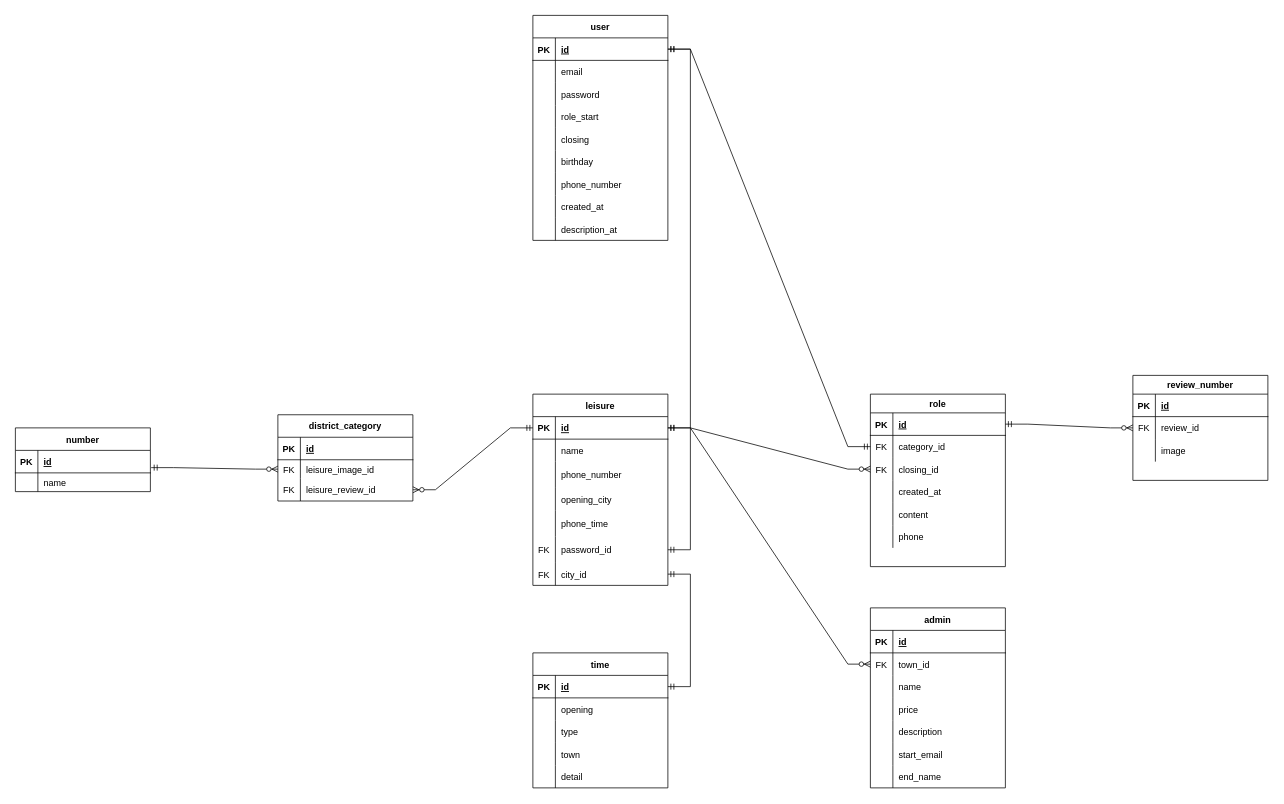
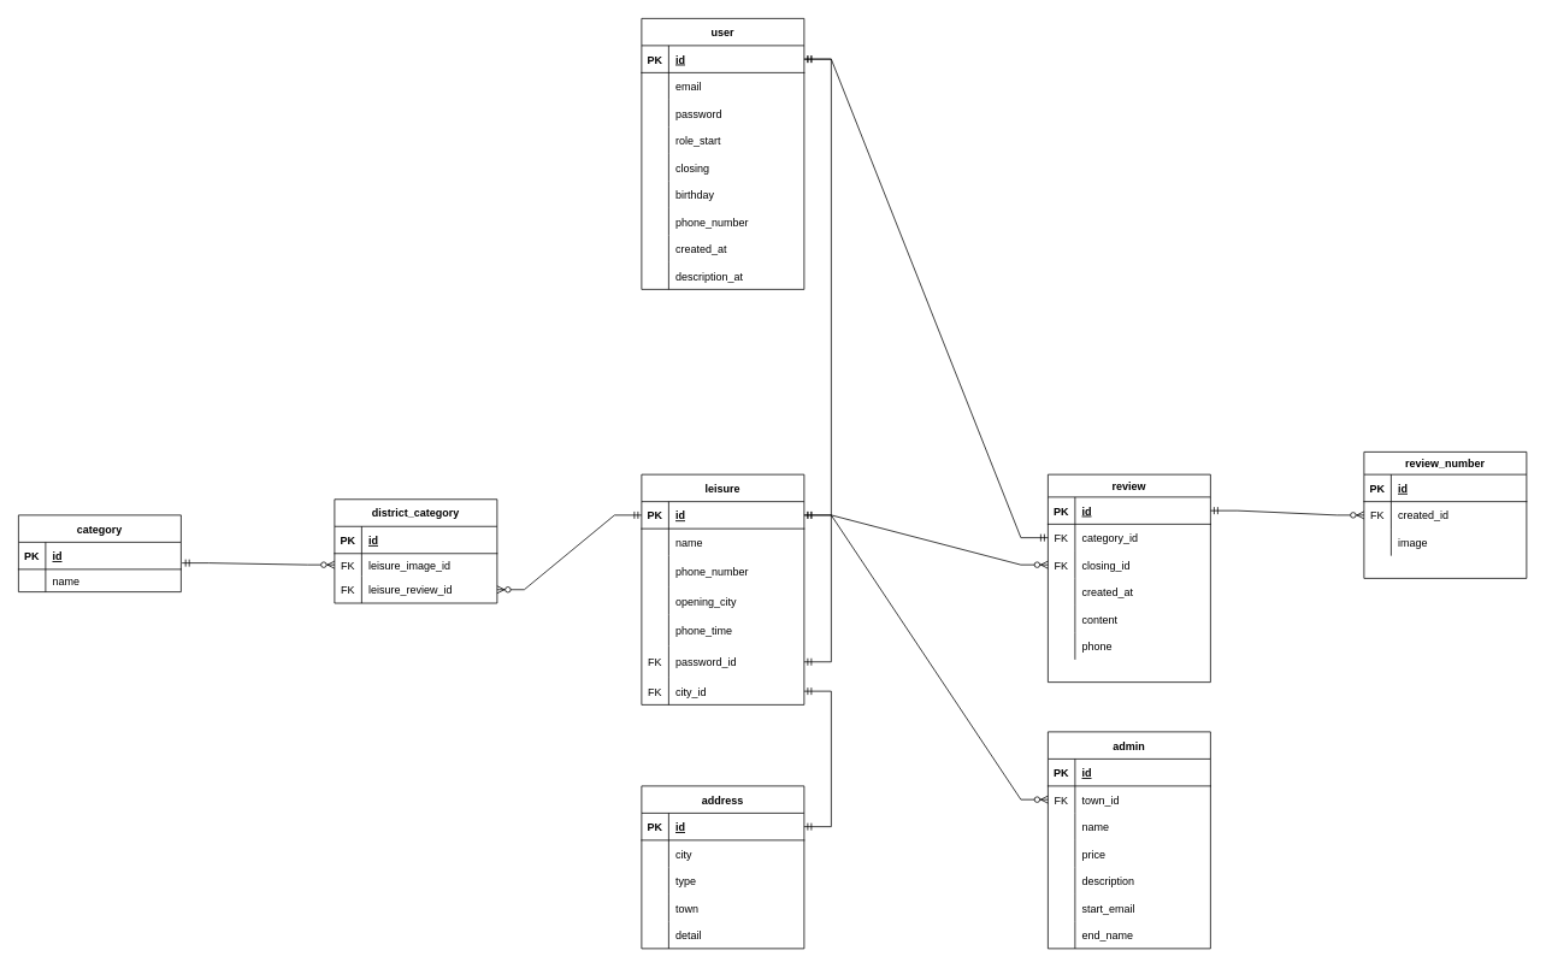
- <mxCell id="59" value="role" style="shape=table;startSize=25;container=1;collapsible=1;childLayout=tableLayout;fixedRows=1;rowLines=0;fontStyle=1;align=center;resizeLast=1;" parent="1" vertex="1"><mxGeometry x="1160" y="525" width="180" height="230" as="geometry" /></mxCell>
+ <mxCell id="59" value="review" style="shape=table;startSize=25;container=1;collapsible=1;childLayout=tableLayout;fixedRows=1;rowLines=0;fontStyle=1;align=center;resizeLast=1;" parent="1" vertex="1"><mxGeometry x="1160" y="525" width="180" height="230" as="geometry" /></mxCell>
- <mxCell id="139" value="review_id" style="shape=partialRectangle;connectable=0;fillColor=none;top=0;left=0;bottom=0;right=0;align=left;spacingLeft=6;overflow=hidden;" vertex="1" parent="137"><mxGeometry x="30" width="150" height="30" as="geometry"><mxRectangle width="150" height="30" as="alternateBounds" /></mxGeometry></mxCell>
+ <mxCell id="139" value="created_id" style="shape=partialRectangle;connectable=0;fillColor=none;top=0;left=0;bottom=0;right=0;align=left;spacingLeft=6;overflow=hidden;" vertex="1" parent="137"><mxGeometry x="30" width="150" height="30" as="geometry"><mxRectangle width="150" height="30" as="alternateBounds" /></mxGeometry></mxCell>
- <mxCell id="30" value="number" style="shape=table;startSize=30;container=1;collapsible=1;childLayout=tableLayout;fixedRows=1;rowLines=0;fontStyle=1;align=center;resizeLast=1;" parent="1" vertex="1"><mxGeometry x="20" y="570" width="180" height="85" as="geometry" /></mxCell>
+ <mxCell id="30" value="category" style="shape=table;startSize=30;container=1;collapsible=1;childLayout=tableLayout;fixedRows=1;rowLines=0;fontStyle=1;align=center;resizeLast=1;" parent="1" vertex="1"><mxGeometry x="20" y="570" width="180" height="85" as="geometry" /></mxCell>
- <mxCell id="112" value="time" style="shape=table;startSize=30;container=1;collapsible=1;childLayout=tableLayout;fixedRows=1;rowLines=0;fontStyle=1;align=center;resizeLast=1;" parent="1" vertex="1"><mxGeometry x="710" y="870" width="180" height="180" as="geometry" /></mxCell>
+ <mxCell id="112" value="address" style="shape=table;startSize=30;container=1;collapsible=1;childLayout=tableLayout;fixedRows=1;rowLines=0;fontStyle=1;align=center;resizeLast=1;" parent="1" vertex="1"><mxGeometry x="710" y="870" width="180" height="180" as="geometry" /></mxCell>
- <mxCell id="118" value="opening" style="shape=partialRectangle;connectable=0;fillColor=none;top=0;left=0;bottom=0;right=0;align=left;spacingLeft=6;overflow=hidden;" parent="116" vertex="1"><mxGeometry x="30" width="150" height="30" as="geometry"><mxRectangle width="150" height="30" as="alternateBounds" /></mxGeometry></mxCell>
+ <mxCell id="118" value="city" style="shape=partialRectangle;connectable=0;fillColor=none;top=0;left=0;bottom=0;right=0;align=left;spacingLeft=6;overflow=hidden;" parent="116" vertex="1"><mxGeometry x="30" width="150" height="30" as="geometry"><mxRectangle width="150" height="30" as="alternateBounds" /></mxGeometry></mxCell>
